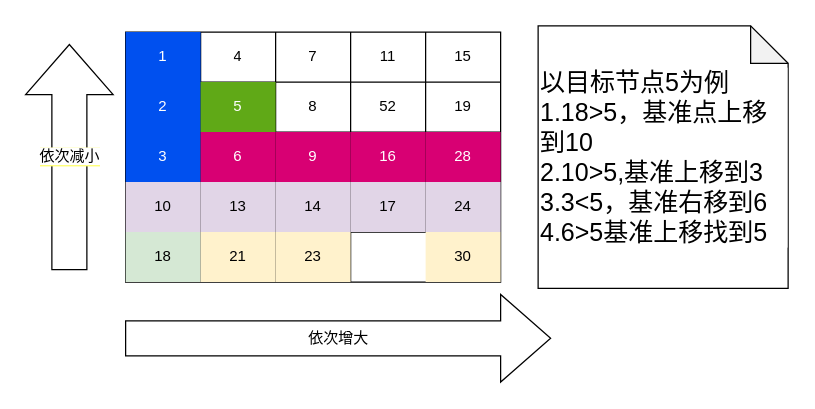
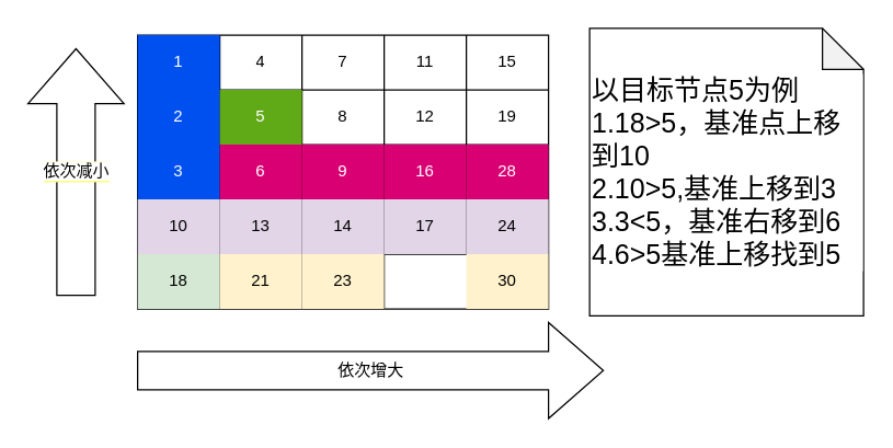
- <mxCell id="13" value="52" style="shape=partialRectangle;html=1;whiteSpace=wrap;connectable=0;overflow=hidden;fillColor=none;top=0;left=0;bottom=0;right=0;pointerEvents=1;" vertex="1" parent="9"><mxGeometry x="180" width="60" height="40" as="geometry"><mxRectangle width="60" height="40" as="alternateBounds" /></mxGeometry></mxCell>
+ <mxCell id="13" value="12" style="shape=partialRectangle;html=1;whiteSpace=wrap;connectable=0;overflow=hidden;fillColor=none;top=0;left=0;bottom=0;right=0;pointerEvents=1;" vertex="1" parent="9"><mxGeometry x="180" width="60" height="40" as="geometry"><mxRectangle width="60" height="40" as="alternateBounds" /></mxGeometry></mxCell>
